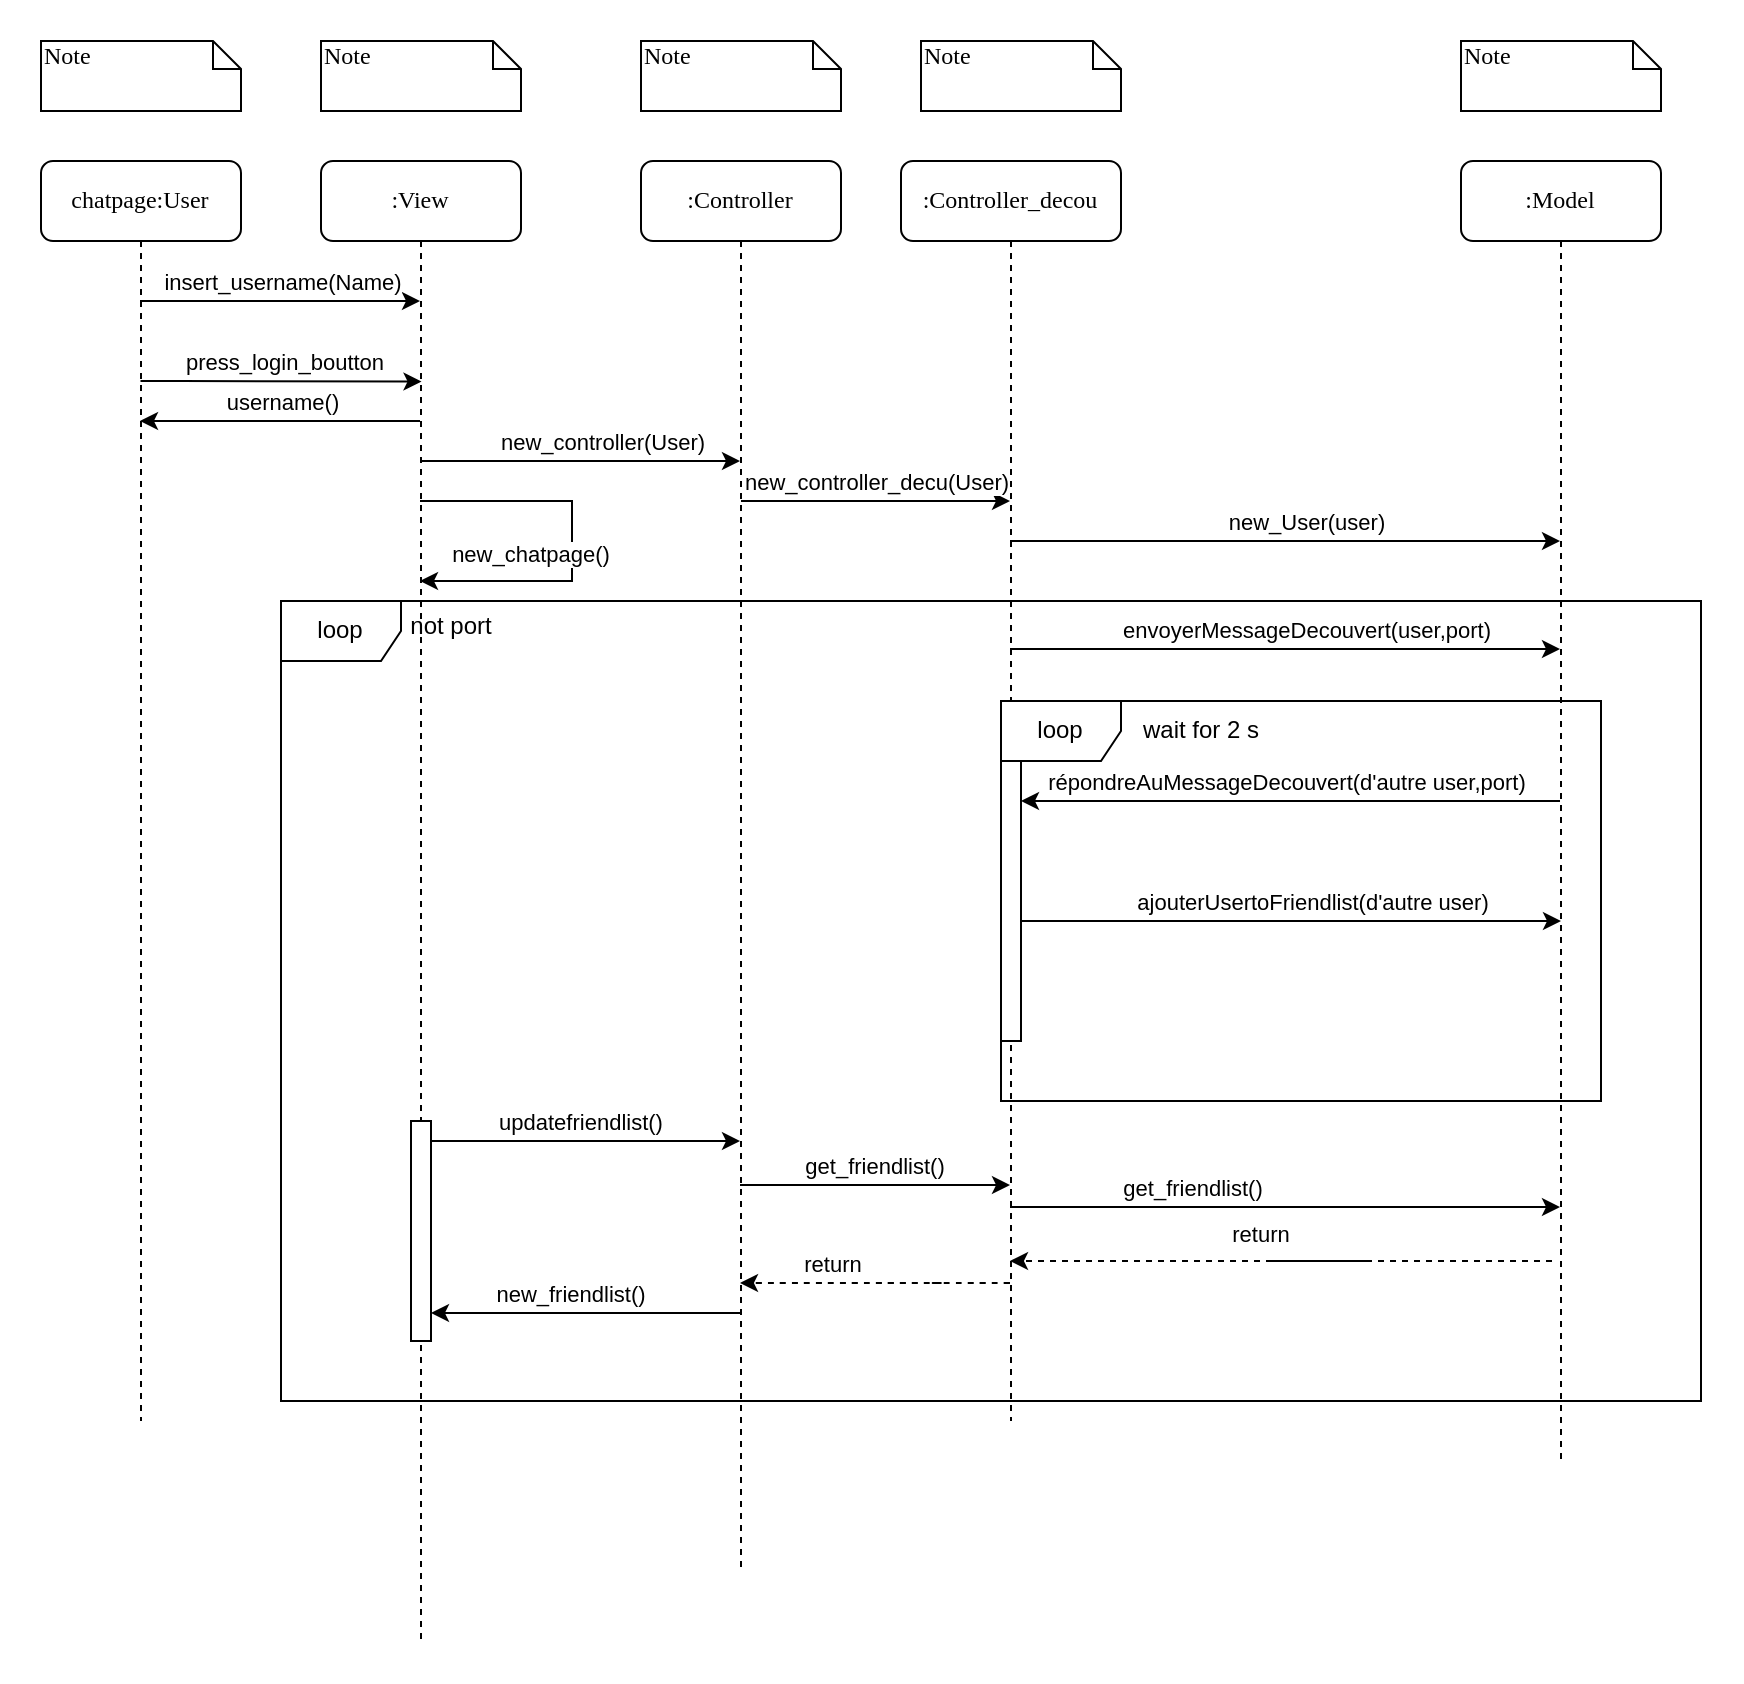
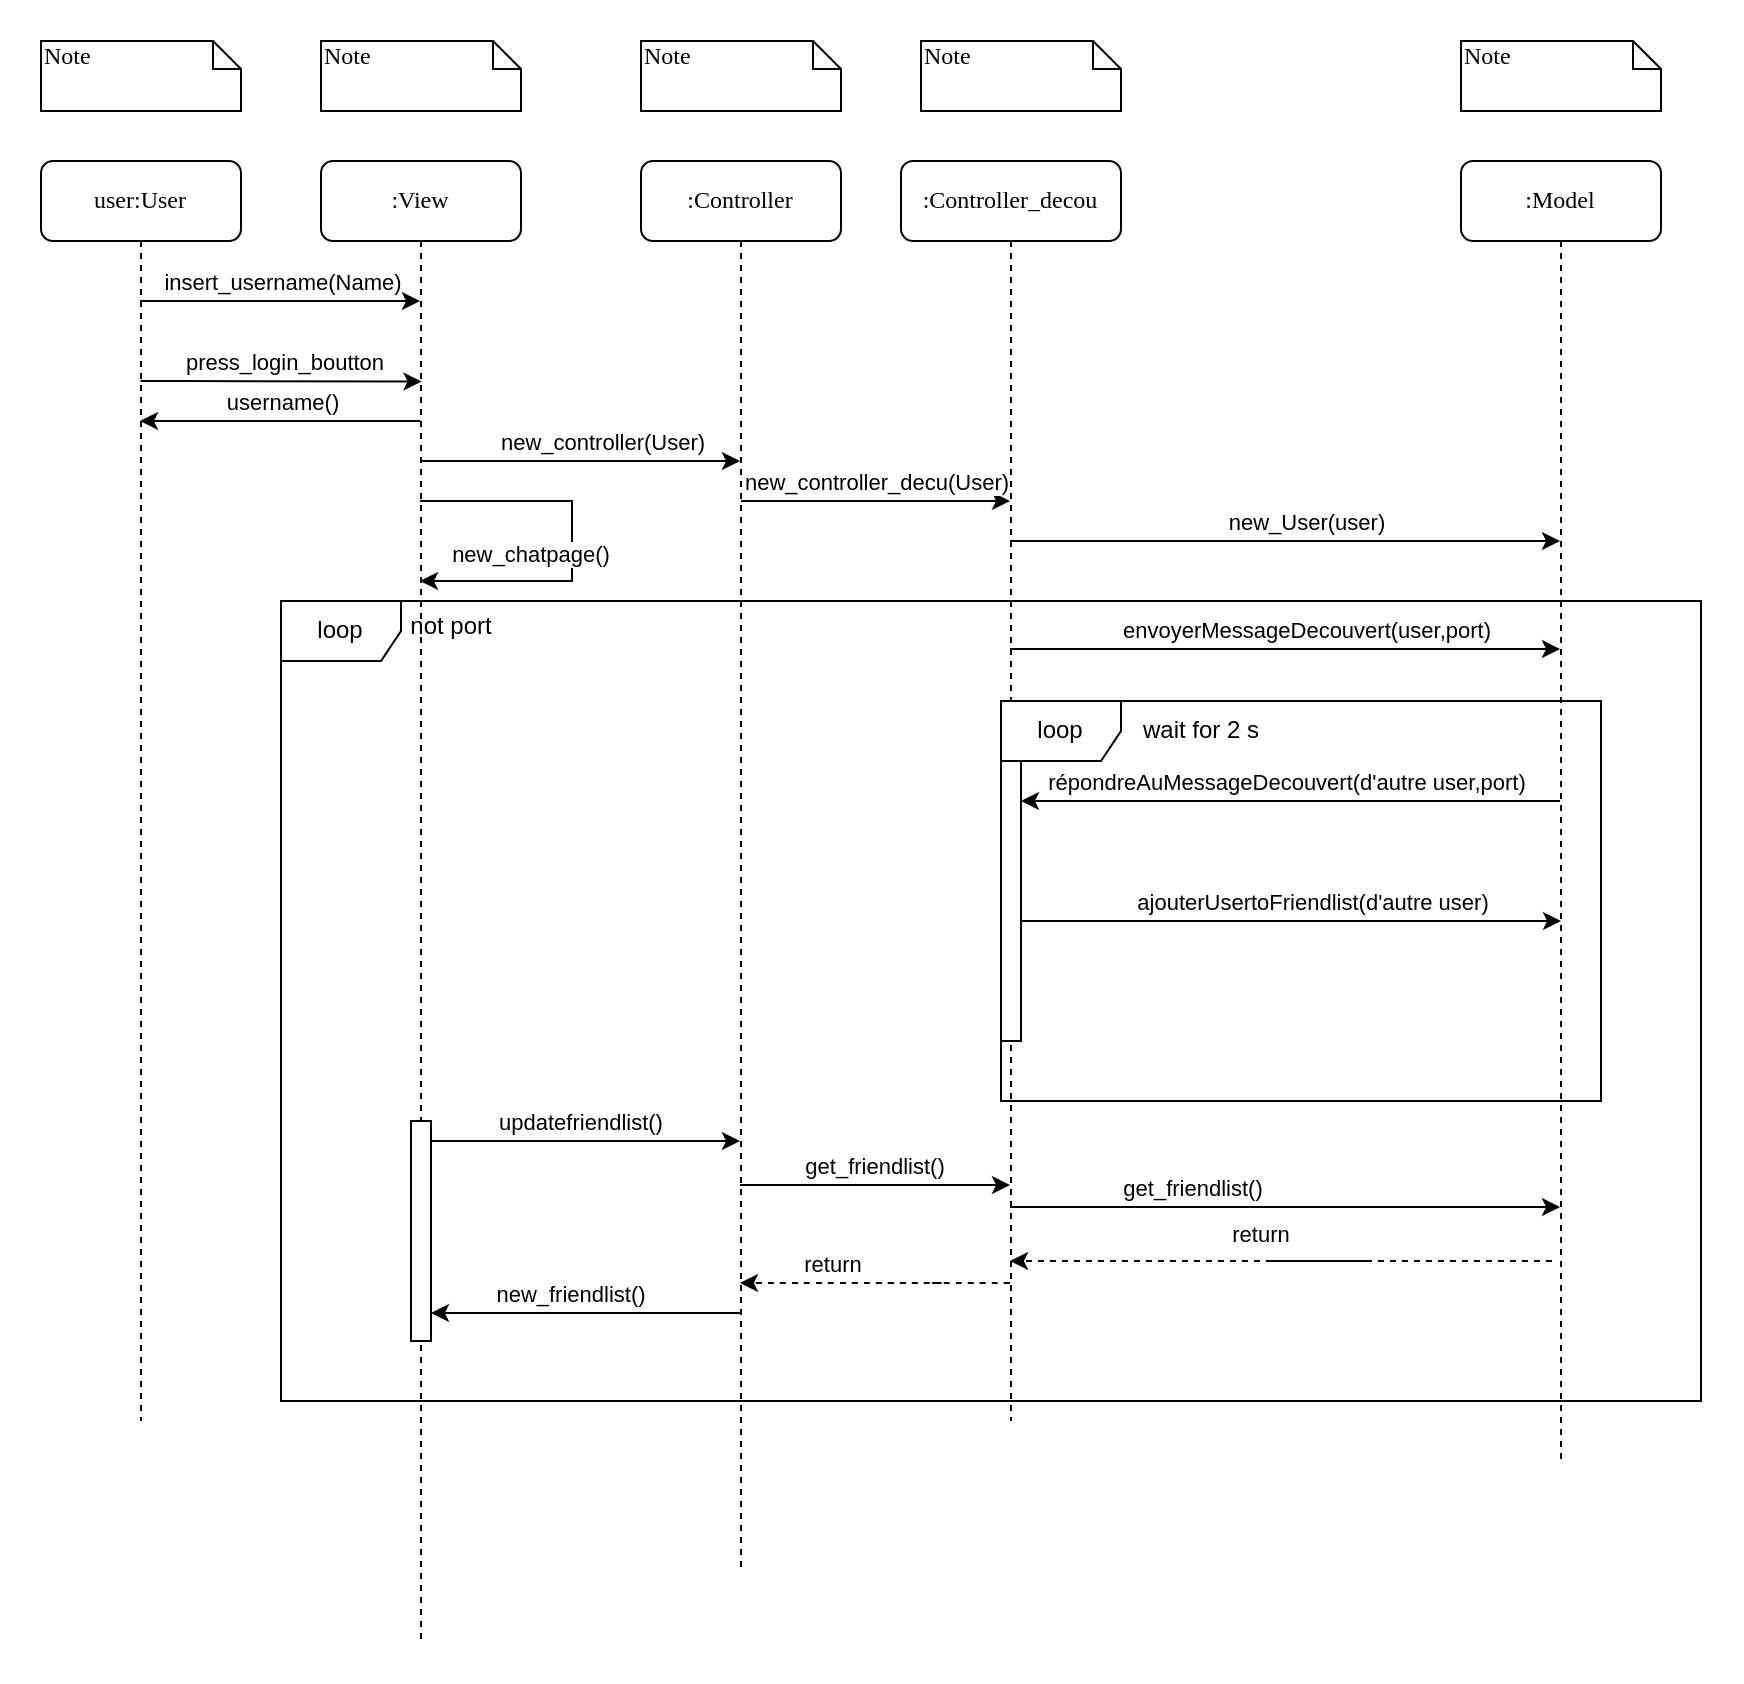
- <mxCell id="9" value="chatpage:User" style="shape=umlLifeline;perimeter=lifelinePerimeter;whiteSpace=wrap;html=1;container=1;collapsible=0;recursiveResize=0;outlineConnect=0;rounded=1;shadow=0;comic=0;labelBackgroundColor=none;strokeWidth=1;fontFamily=Verdana;fontSize=12;align=center;" parent="1" vertex="1"><mxGeometry x="20" y="80" width="100" height="630" as="geometry" /></mxCell>
+ <mxCell id="9" value="user:User" style="shape=umlLifeline;perimeter=lifelinePerimeter;whiteSpace=wrap;html=1;container=1;collapsible=0;recursiveResize=0;outlineConnect=0;rounded=1;shadow=0;comic=0;labelBackgroundColor=none;strokeWidth=1;fontFamily=Verdana;fontSize=12;align=center;" parent="1" vertex="1"><mxGeometry x="20" y="80" width="100" height="630" as="geometry" /></mxCell>
